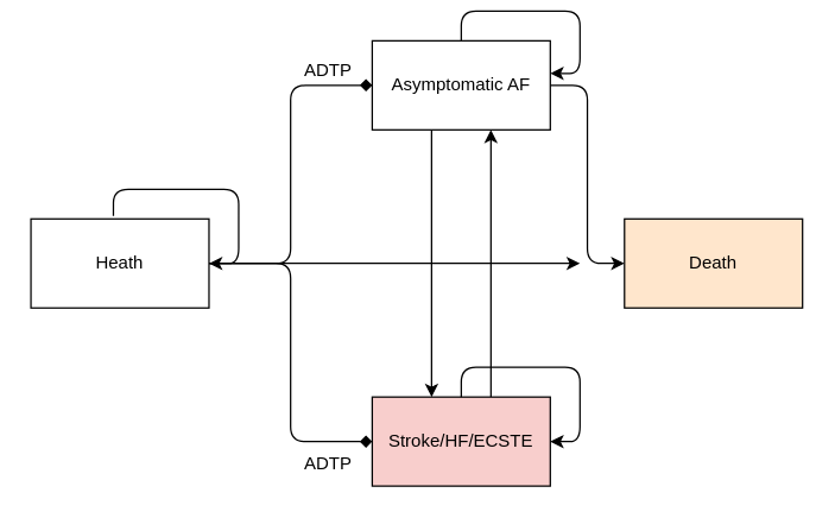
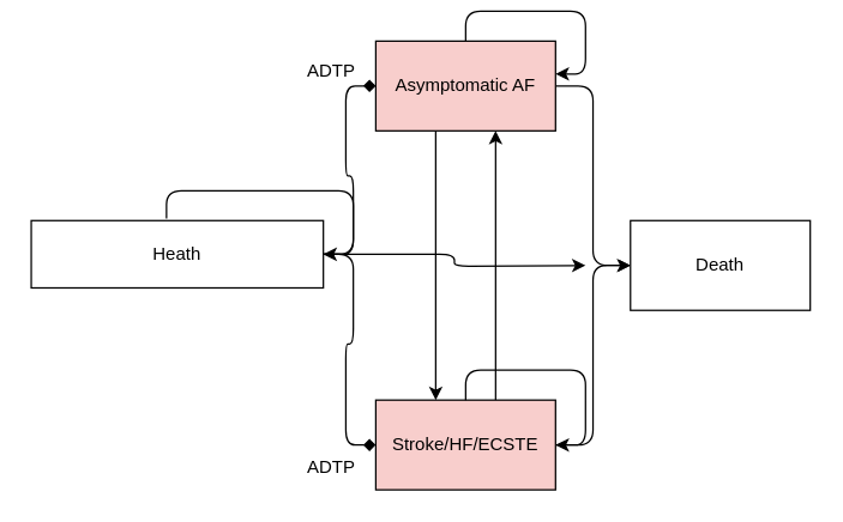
- <mxCell id="8" value="Asymptomatic AF" style="rounded=0;whiteSpace=wrap;html=1;" vertex="1" parent="1"><mxGeometry x="250" y="20" width="120" height="60" as="geometry" /></mxCell>
+ <mxCell id="8" value="Asymptomatic AF" style="rounded=0;whiteSpace=wrap;html=1;fillColor=#f8cecc;" vertex="1" parent="1"><mxGeometry x="250" y="20" width="120" height="60" as="geometry" /></mxCell>
- <mxCell id="7" style="edgeStyle=orthogonalEdgeStyle;rounded=1;orthogonalLoop=1;jettySize=auto;html=1;entryX=0;entryY=0.5;entryDx=0;entryDy=0;" edge="1" parent="1" source="8" target="12"><mxGeometry relative="1" as="geometry" /></mxCell>
+ <mxCell id="7" style="edgeStyle=orthogonalEdgeStyle;rounded=1;orthogonalLoop=1;jettySize=auto;html=1;entryX=0;entryY=0.5;entryDx=0;entryDy=0;endArrow=open;" edge="1" parent="1" source="8" target="12"><mxGeometry relative="1" as="geometry" /></mxCell>
- <mxCell id="5" value="Heath" style="rounded=0;whiteSpace=wrap;html=1;" vertex="1" parent="1"><mxGeometry x="20" y="140" width="120" height="60" as="geometry" /></mxCell>
+ <mxCell id="5" value="Heath" style="rounded=0;whiteSpace=wrap;html=1;" vertex="1" parent="1"><mxGeometry x="20" y="140" width="195" height="45" as="geometry" /></mxCell>
- <mxCell id="12" value="Death" style="rounded=0;whiteSpace=wrap;html=1;fillColor=#ffe6cc;" vertex="1" parent="1"><mxGeometry x="420" y="140" width="120" height="60" as="geometry" /></mxCell>
+ <mxCell id="12" value="Death" style="rounded=0;whiteSpace=wrap;html=1;" vertex="1" parent="1"><mxGeometry x="420" y="140" width="120" height="60" as="geometry" /></mxCell>
+ <mxCell id="10" style="edgeStyle=orthogonalEdgeStyle;rounded=1;orthogonalLoop=1;jettySize=auto;html=1;entryX=0;entryY=0.5;entryDx=0;entryDy=0;" edge="1" parent="1" source="11" target="12"><mxGeometry relative="1" as="geometry" /></mxCell>
